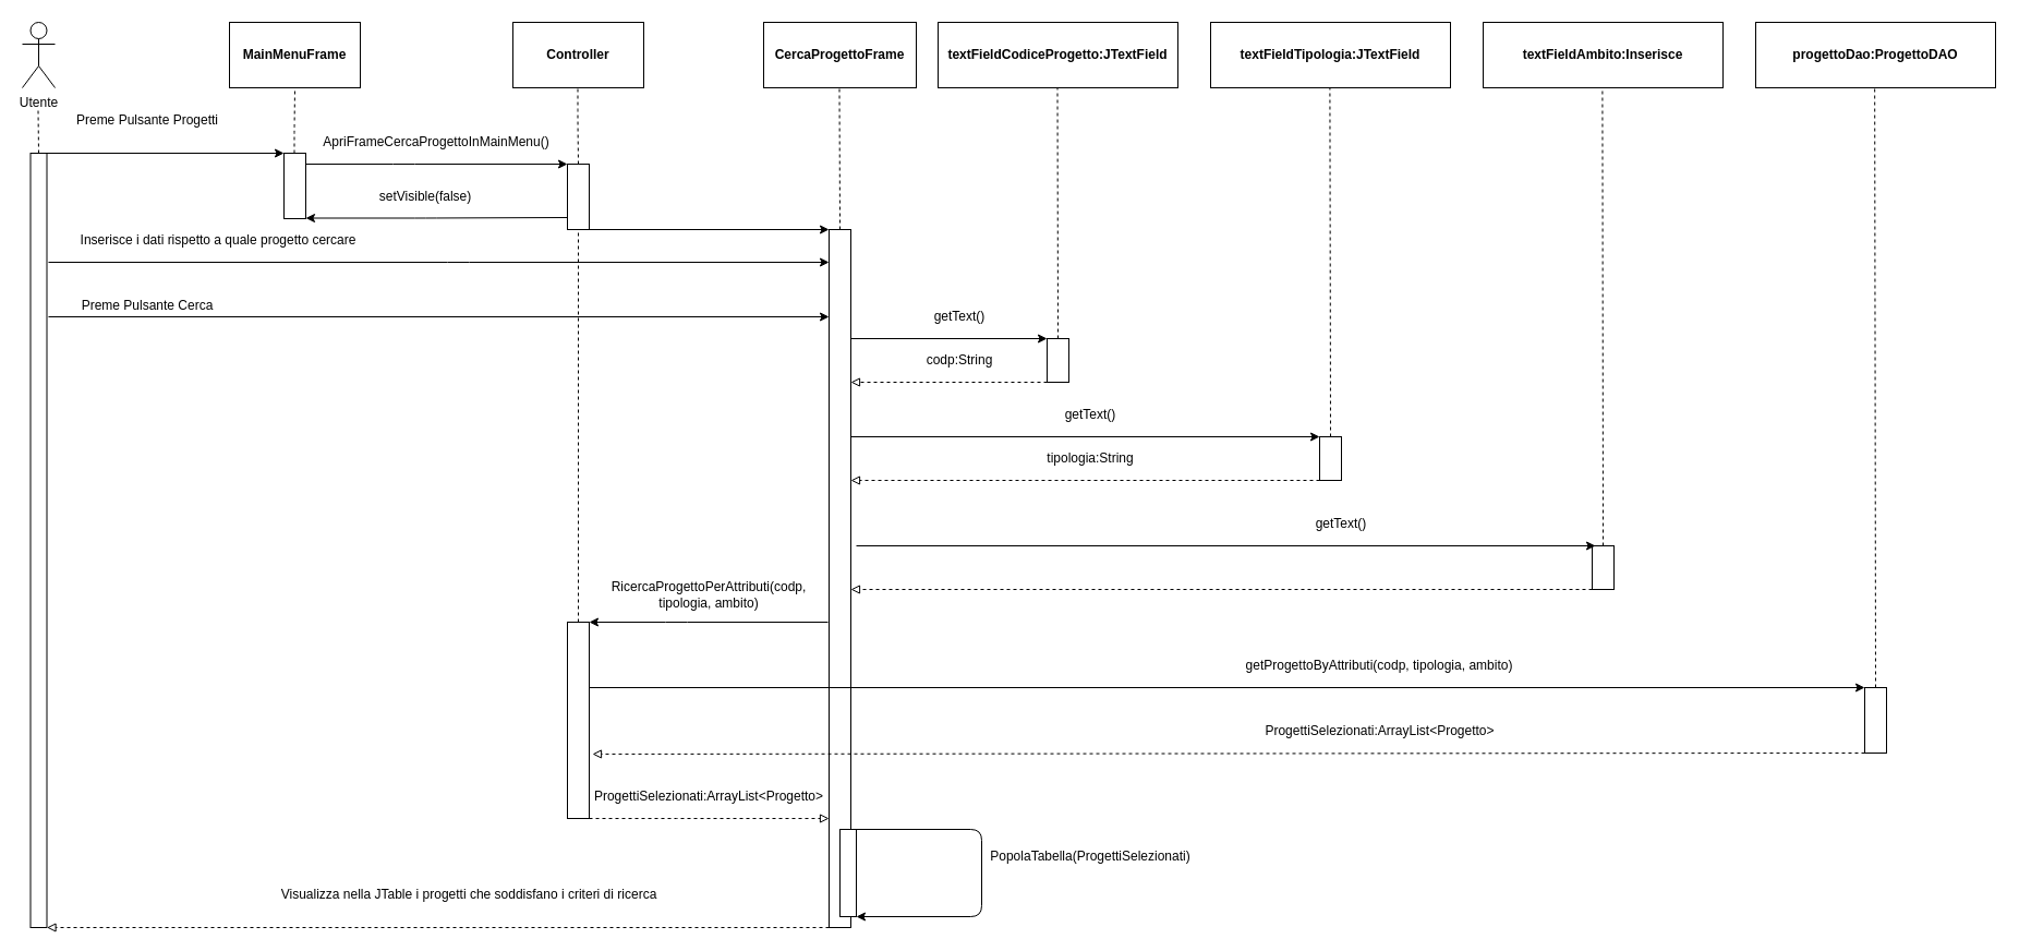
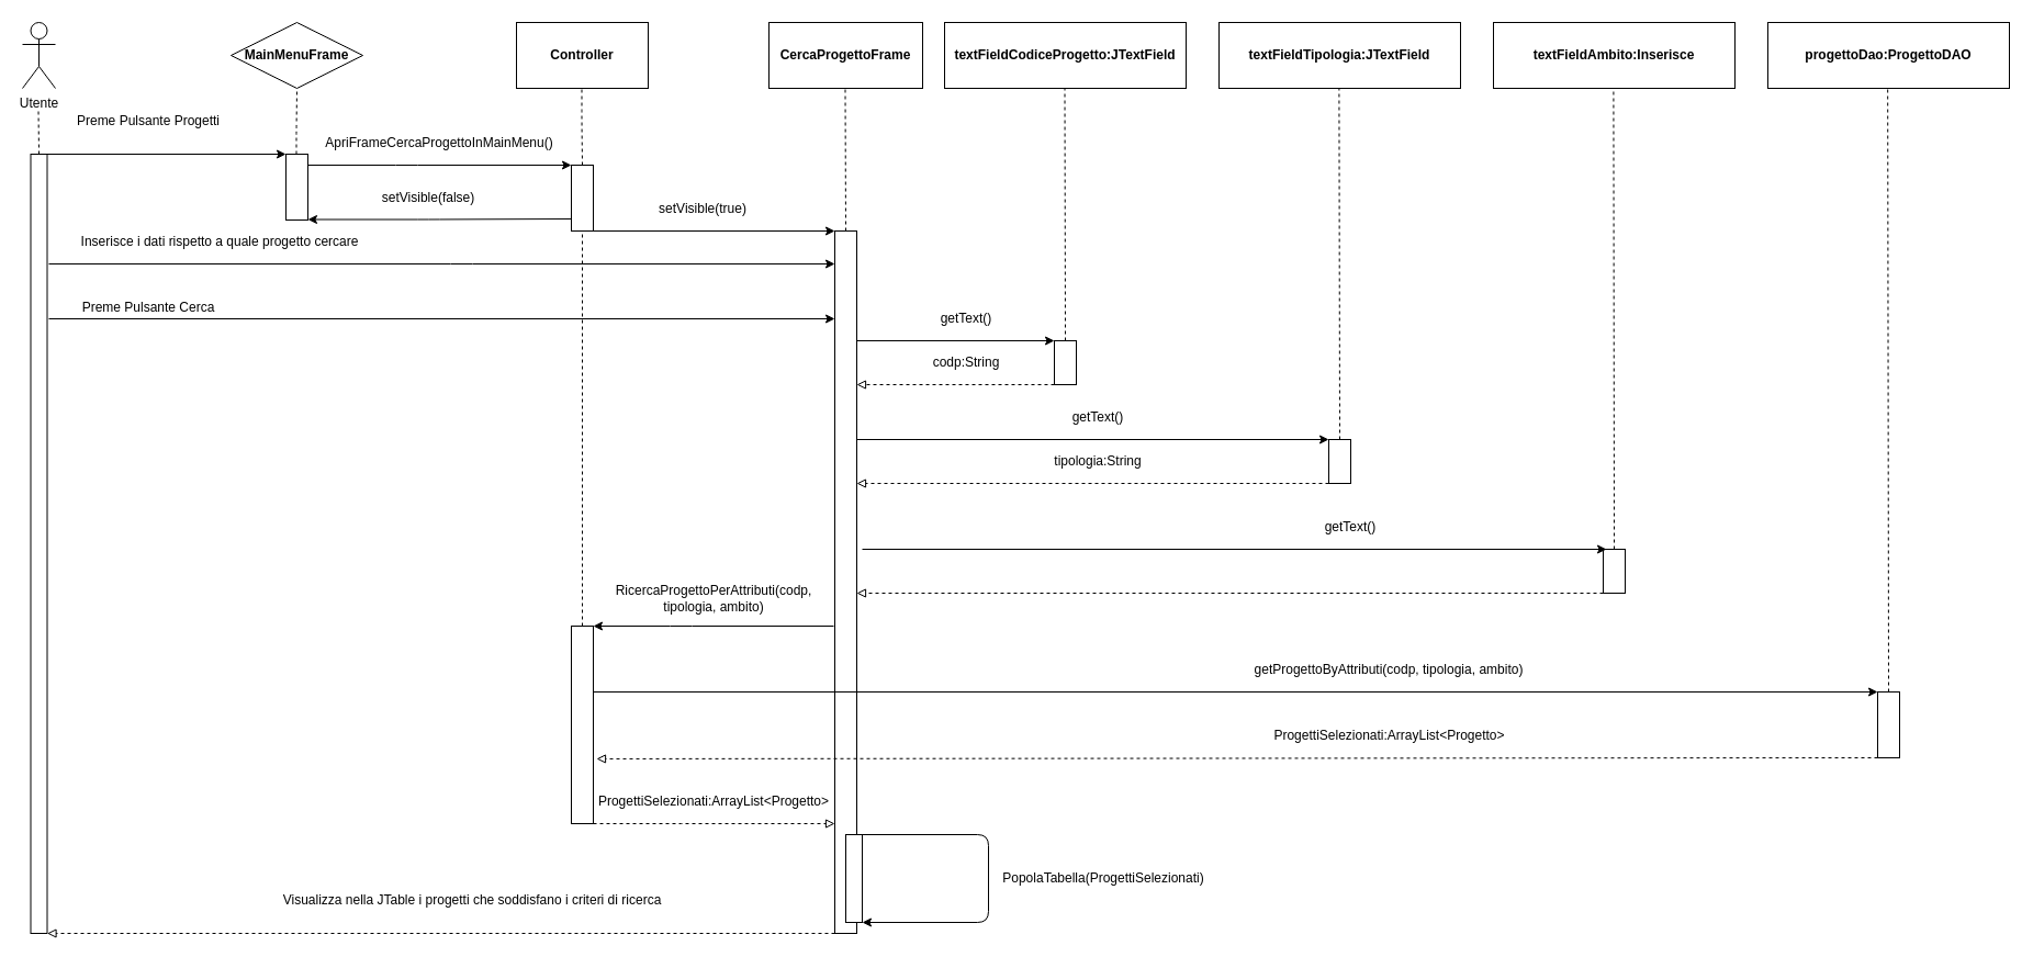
- <mxCell id="3" value="&lt;b&gt;MainMenuFrame&lt;/b&gt;" style="rounded=0;whiteSpace=wrap;html=1;" parent="1" vertex="1"><mxGeometry x="210" y="20" width="120" height="60" as="geometry" /></mxCell>
+ <mxCell id="3" value="&lt;b&gt;MainMenuFrame&lt;/b&gt;" style="rhombus;whiteSpace=wrap;html=1;" parent="1" vertex="1"><mxGeometry x="210" y="20" width="120" height="60" as="geometry" /></mxCell>
+ <mxCell id="20" value="setVisible(true)" style="text;html=1;strokeColor=none;fillColor=none;align=center;verticalAlign=middle;whiteSpace=wrap;rounded=0;" parent="1" vertex="1"><mxGeometry x="580" y="180" width="120" height="20" as="geometry" /></mxCell>
- <mxCell id="58" value="PopolaTabella(ProgettiSelezionati)" style="text;html=1;strokeColor=none;fillColor=none;align=center;verticalAlign=middle;whiteSpace=wrap;rounded=0;" parent="1" vertex="1"><mxGeometry x="895" y="775" width="210" height="20" as="geometry" /></mxCell>
+ <mxCell id="58" value="PopolaTabella(ProgettiSelezionati)" style="text;html=1;strokeColor=none;fillColor=none;align=center;verticalAlign=middle;whiteSpace=wrap;rounded=0;" parent="1" vertex="1"><mxGeometry x="900" y="790" width="210" height="20" as="geometry" /></mxCell>
